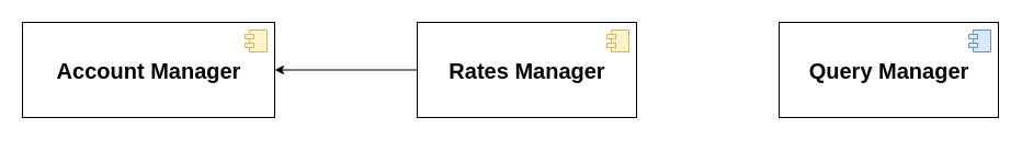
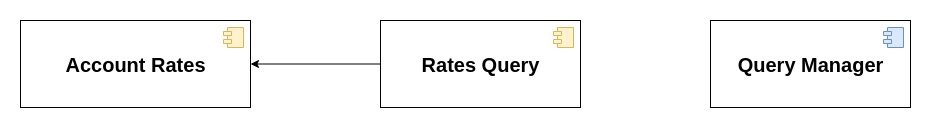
- <mxCell id="6" value="&lt;b style=&quot;font-size: 20px&quot;&gt;Account Manager&lt;/b&gt;" style="html=1;dropTarget=0;fontSize=20;sketch=0;" parent="1" vertex="1"><mxGeometry x="20" y="20" width="230" height="87" as="geometry" /></mxCell>
+ <mxCell id="6" value="&lt;b style=&quot;font-size: 20px&quot;&gt;Account Rates&lt;/b&gt;" style="html=1;dropTarget=0;fontSize=20;sketch=0;" parent="1" vertex="1"><mxGeometry x="20" y="20" width="230" height="87" as="geometry" /></mxCell>
- <mxCell id="2" value="&lt;b style=&quot;font-size: 20px&quot;&gt;Rates Manager&lt;/b&gt;" style="html=1;dropTarget=0;fontSize=20;sketch=0;" parent="1" vertex="1"><mxGeometry x="380" y="20" width="200" height="87" as="geometry" /></mxCell>
+ <mxCell id="2" value="&lt;b style=&quot;font-size: 20px&quot;&gt;Rates Query&lt;/b&gt;" style="html=1;dropTarget=0;fontSize=20;sketch=0;" parent="1" vertex="1"><mxGeometry x="380" y="20" width="200" height="87" as="geometry" /></mxCell>
